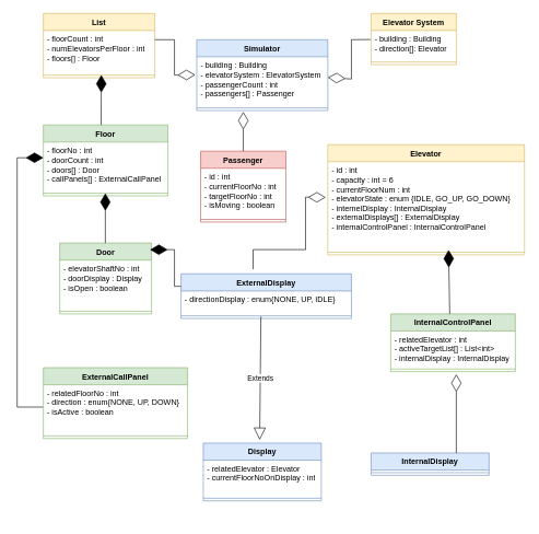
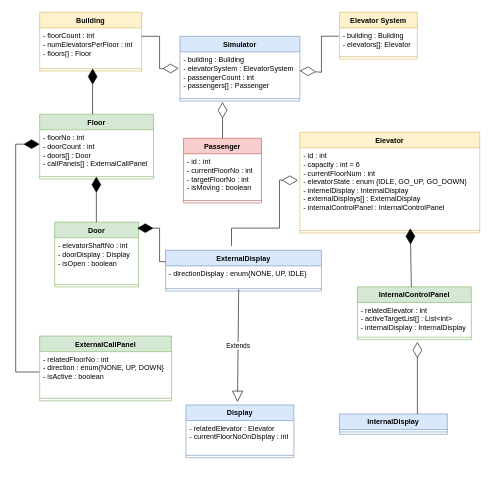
- <mxCell id="6" value="List" style="swimlane;fontStyle=1;align=center;verticalAlign=top;childLayout=stackLayout;horizontal=1;startSize=26;horizontalStack=0;resizeParent=1;resizeParentMax=0;resizeLast=0;collapsible=1;marginBottom=0;whiteSpace=wrap;html=1;fillColor=#fff2cc;strokeColor=#d6b656;" vertex="1" parent="1"><mxGeometry x="60" y="20" width="170" height="98" as="geometry" /></mxCell>
+ <mxCell id="6" value="Building" style="swimlane;fontStyle=1;align=center;verticalAlign=top;childLayout=stackLayout;horizontal=1;startSize=26;horizontalStack=0;resizeParent=1;resizeParentMax=0;resizeLast=0;collapsible=1;marginBottom=0;whiteSpace=wrap;html=1;fillColor=#fff2cc;strokeColor=#d6b656;" vertex="1" parent="1"><mxGeometry x="60" y="20" width="170" height="98" as="geometry" /></mxCell>
- <mxCell id="10" value="- building : Building&amp;nbsp;&lt;br&gt;- direction[]: Elevator" style="text;strokeColor=none;fillColor=none;align=left;verticalAlign=top;spacingLeft=4;spacingRight=4;overflow=hidden;rotatable=0;points=[[0,0.5],[1,0.5]];portConstraint=eastwest;whiteSpace=wrap;html=1;" vertex="1" parent="9"><mxGeometry y="26" width="130" height="44" as="geometry" /></mxCell>
+ <mxCell id="10" value="- building : Building&amp;nbsp;&lt;br&gt;- elevators[]: Elevator" style="text;strokeColor=none;fillColor=none;align=left;verticalAlign=top;spacingLeft=4;spacingRight=4;overflow=hidden;rotatable=0;points=[[0,0.5],[1,0.5]];portConstraint=eastwest;whiteSpace=wrap;html=1;" vertex="1" parent="9"><mxGeometry y="26" width="130" height="44" as="geometry" /></mxCell>
